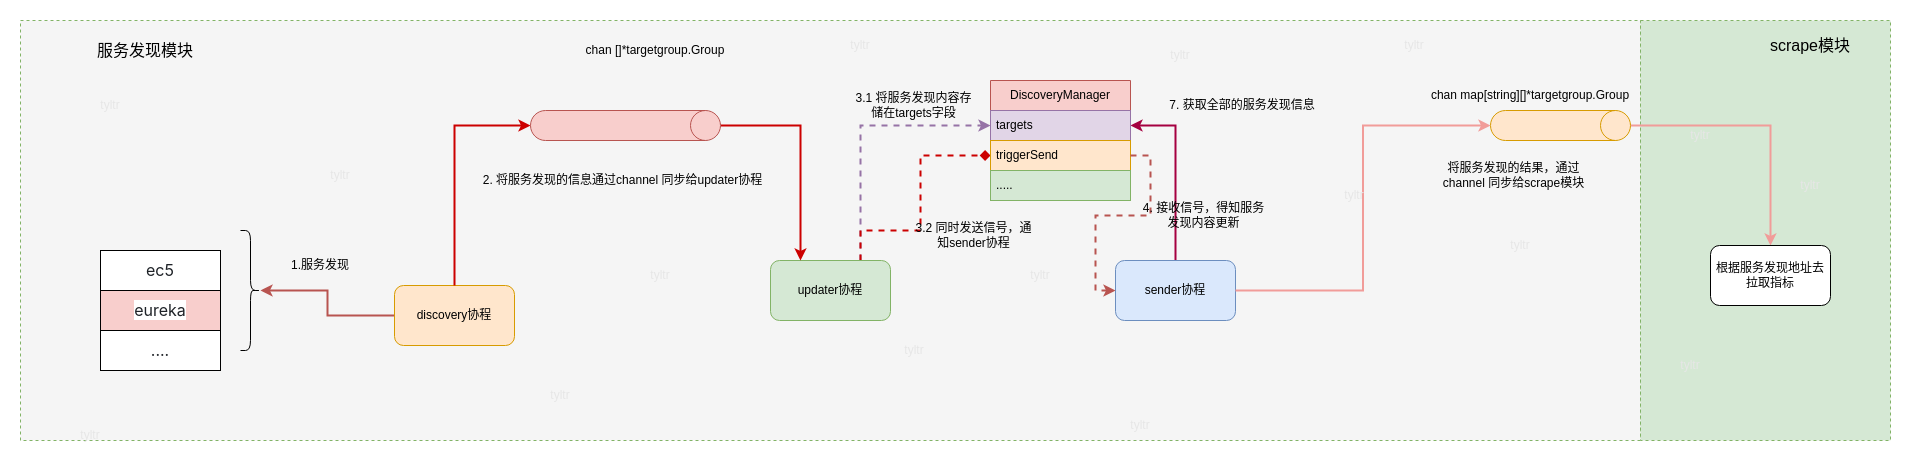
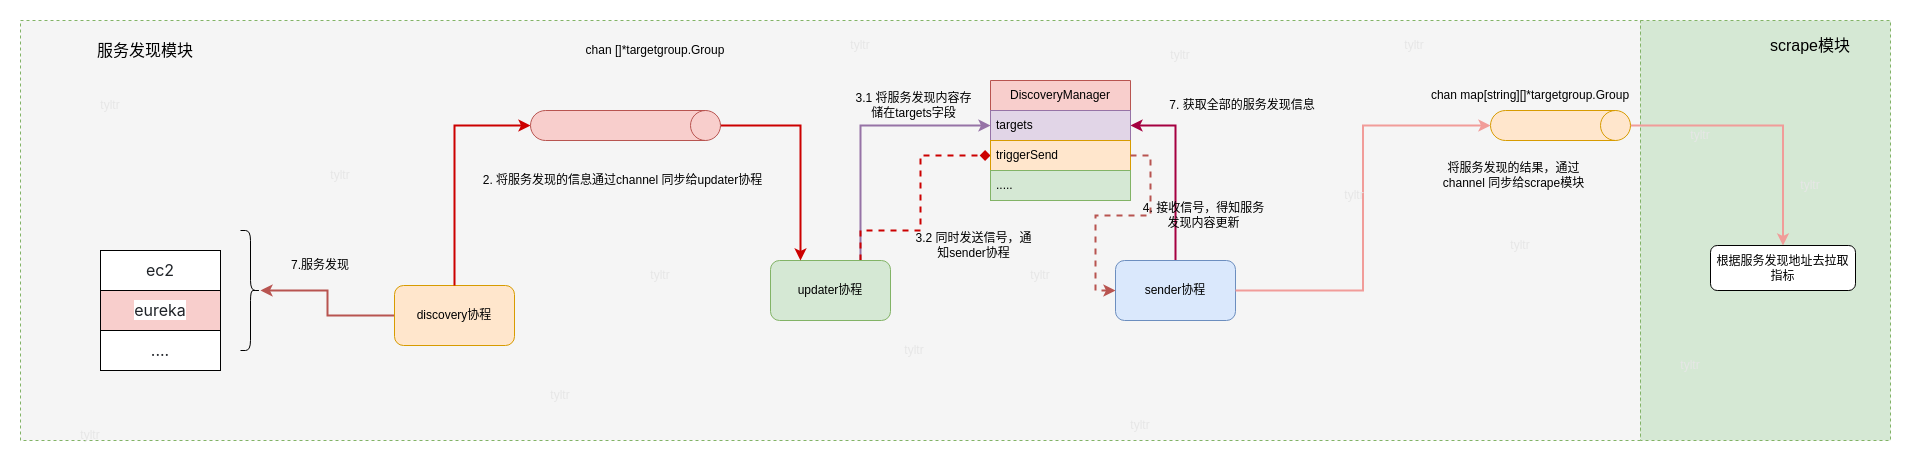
- <mxCell id="10" style="edgeStyle=orthogonalEdgeStyle;rounded=0;orthogonalLoop=1;jettySize=auto;html=1;exitX=0.75;exitY=0;exitDx=0;exitDy=0;entryX=0;entryY=0.5;entryDx=0;entryDy=0;fillColor=#e1d5e7;strokeColor=#9673a6;strokeWidth=2;dashed=1;" parent="1" source="12" target="20" edge="1"><mxGeometry relative="1" as="geometry" /></mxCell>
+ <mxCell id="10" style="edgeStyle=orthogonalEdgeStyle;rounded=0;orthogonalLoop=1;jettySize=auto;html=1;exitX=0.75;exitY=0;exitDx=0;exitDy=0;entryX=0;entryY=0.5;entryDx=0;entryDy=0;fillColor=#e1d5e7;strokeColor=#9673a6;strokeWidth=2;" parent="1" source="12" target="20" edge="1"><mxGeometry relative="1" as="geometry" /></mxCell>
- <mxCell id="27" value="3.2 同时发送信号，通知sender协程" style="text;html=1;align=center;verticalAlign=middle;whiteSpace=wrap;rounded=0;" parent="1" vertex="1"><mxGeometry x="910" y="220" width="127" height="30" as="geometry" /></mxCell>
+ <mxCell id="27" value="3.2 同时发送信号，通知sender协程" style="text;html=1;align=center;verticalAlign=middle;whiteSpace=wrap;rounded=0;" parent="1" vertex="1"><mxGeometry x="910" y="230" width="127" height="30" as="geometry" /></mxCell>
- <mxCell id="24" value="1.服务发现" style="text;html=1;align=center;verticalAlign=middle;whiteSpace=wrap;rounded=0;" parent="1" vertex="1"><mxGeometry x="280" y="250" width="80" height="30" as="geometry" /></mxCell>
+ <mxCell id="24" value="7.服务发现" style="text;html=1;align=center;verticalAlign=middle;whiteSpace=wrap;rounded=0;" parent="1" vertex="1"><mxGeometry x="280" y="250" width="80" height="30" as="geometry" /></mxCell>
- <mxCell id="4" value="&lt;span style=&quot;color: rgb(31, 35, 40); font-family: -apple-system, &amp;quot;system-ui&amp;quot;, &amp;quot;Segoe UI&amp;quot;, &amp;quot;Noto Sans&amp;quot;, Helvetica, Arial, sans-serif, &amp;quot;Apple Color Emoji&amp;quot;, &amp;quot;Segoe UI Emoji&amp;quot;; font-size: 16px; text-align: left; background-color: rgb(255, 255, 255);&quot;&gt;ec5&lt;/span&gt;" style="rounded=0;whiteSpace=wrap;html=1;" parent="1" vertex="1"><mxGeometry x="100" y="250" width="120" height="40" as="geometry" /></mxCell>
+ <mxCell id="4" value="&lt;span style=&quot;color: rgb(31, 35, 40); font-family: -apple-system, &amp;quot;system-ui&amp;quot;, &amp;quot;Segoe UI&amp;quot;, &amp;quot;Noto Sans&amp;quot;, Helvetica, Arial, sans-serif, &amp;quot;Apple Color Emoji&amp;quot;, &amp;quot;Segoe UI Emoji&amp;quot;; font-size: 16px; text-align: left; background-color: rgb(255, 255, 255);&quot;&gt;ec2&lt;/span&gt;" style="rounded=0;whiteSpace=wrap;html=1;" parent="1" vertex="1"><mxGeometry x="100" y="250" width="120" height="40" as="geometry" /></mxCell>
- <mxCell id="44" value="根据服务发现地址去拉取指标" style="rounded=1;whiteSpace=wrap;html=1;" parent="1" vertex="1"><mxGeometry x="1710" y="245" width="120" height="60" as="geometry" /></mxCell>
+ <mxCell id="44" value="根据服务发现地址去拉取指标" style="rounded=1;whiteSpace=wrap;html=1;" parent="1" vertex="1"><mxGeometry x="1710" y="245" width="145" height="45" as="geometry" /></mxCell>
